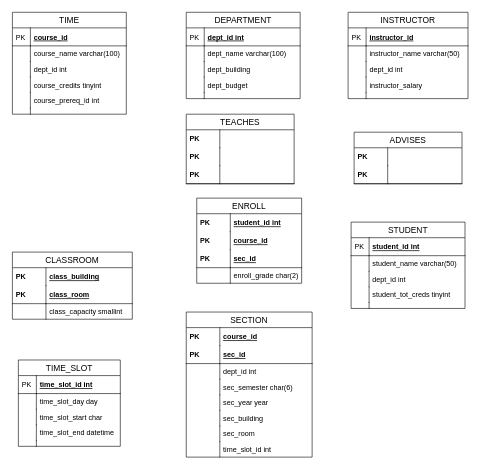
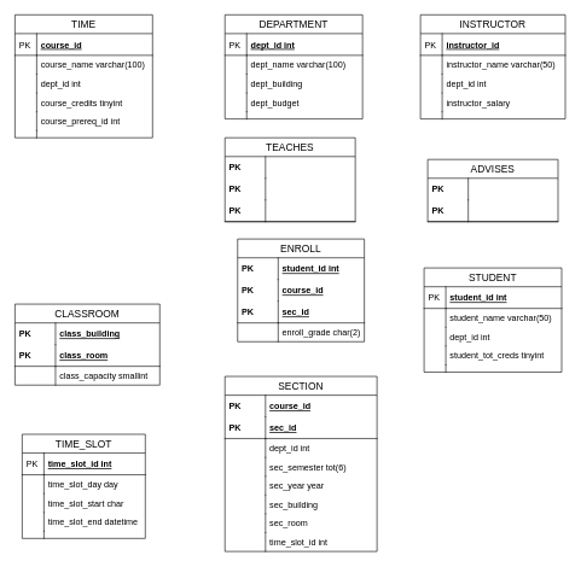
- <mxCell id="56" value="sec_semester char(6)" style="shape=partialRectangle;top=0;left=0;right=0;bottom=0;align=left;verticalAlign=top;fillColor=none;spacingLeft=60;spacingRight=4;overflow=hidden;rotatable=0;points=[[0,0.5],[1,0.5]];portConstraint=eastwest;dropTarget=0;fontSize=12;" parent="49" vertex="1"><mxGeometry y="112" width="210" height="26" as="geometry" /></mxCell>
+ <mxCell id="56" value="sec_semester tot(6)" style="shape=partialRectangle;top=0;left=0;right=0;bottom=0;align=left;verticalAlign=top;fillColor=none;spacingLeft=60;spacingRight=4;overflow=hidden;rotatable=0;points=[[0,0.5],[1,0.5]];portConstraint=eastwest;dropTarget=0;fontSize=12;" parent="49" vertex="1"><mxGeometry y="112" width="210" height="26" as="geometry" /></mxCell>
